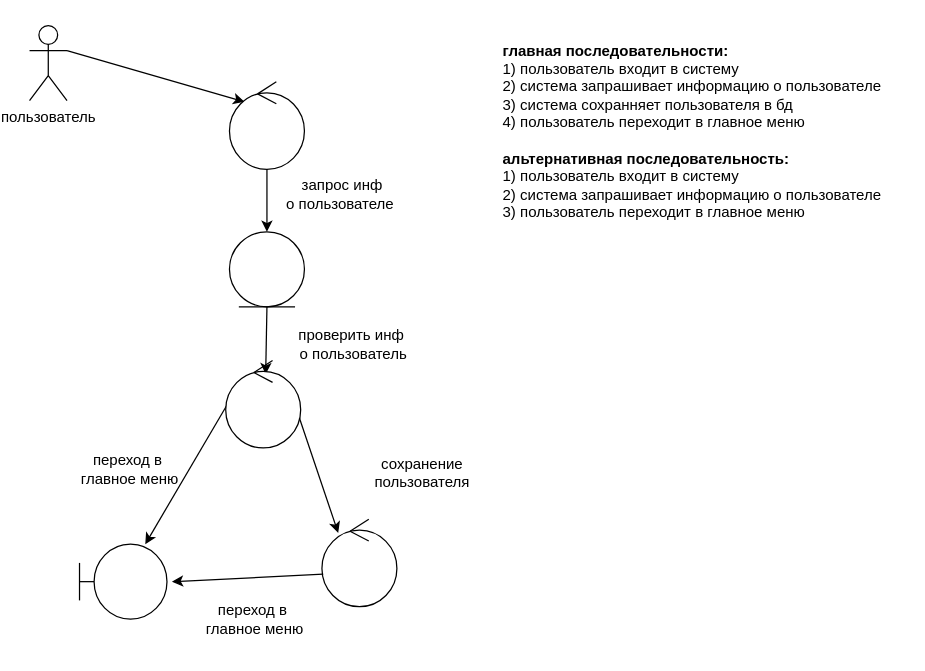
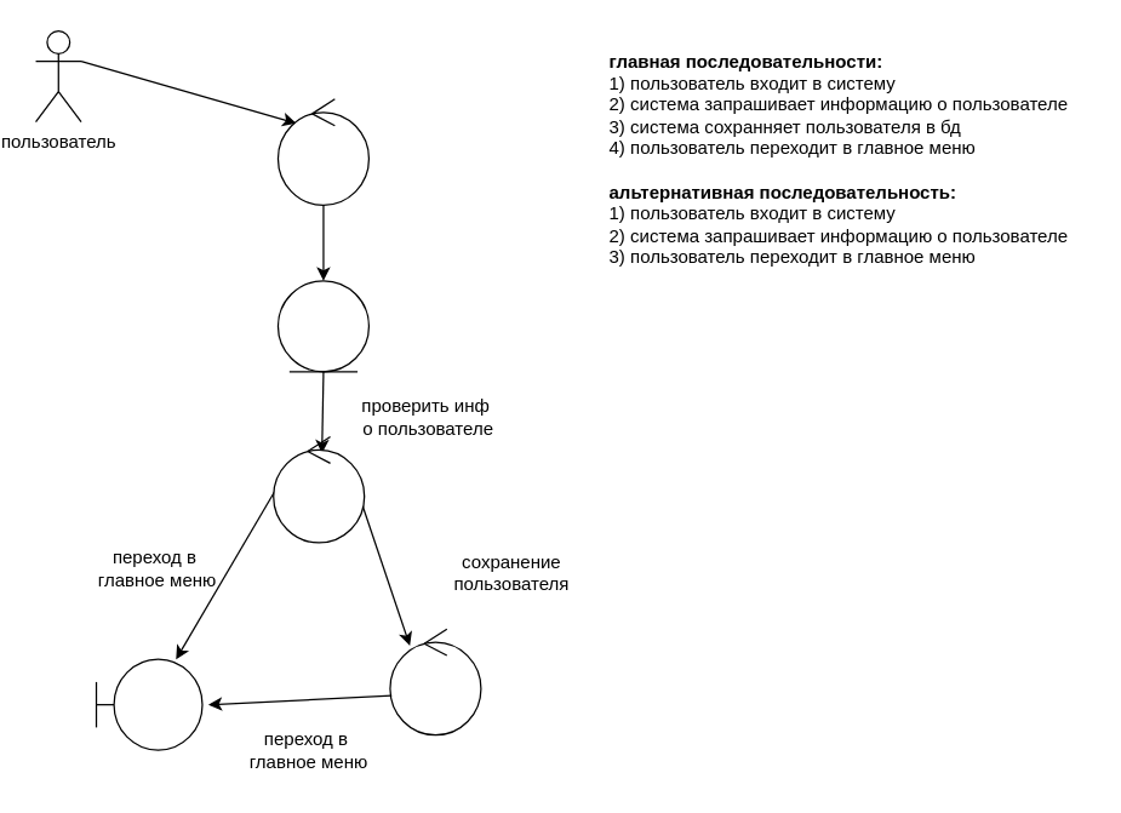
- <mxCell id="13" value="запрос инф &lt;br&gt;о&amp;nbsp;пользователе&amp;nbsp;" style="text;html=1;align=center;verticalAlign=middle;resizable=0;points=[];autosize=1;strokeColor=none;fillColor=none;" vertex="1" parent="1"><mxGeometry x="210" y="135" width="120" height="40" as="geometry" /></mxCell>
- <mxCell id="19" value="проверить инф&amp;nbsp;&lt;br&gt;о пользователь" style="text;html=1;align=center;verticalAlign=middle;resizable=0;points=[];autosize=1;strokeColor=none;fillColor=none;" vertex="1" parent="1"><mxGeometry x="224" y="255" width="110" height="40" as="geometry" /></mxCell>
+ <mxCell id="19" value="проверить инф&amp;nbsp;&lt;br&gt;о пользователе" style="text;html=1;align=center;verticalAlign=middle;resizable=0;points=[];autosize=1;strokeColor=none;fillColor=none;" vertex="1" parent="1"><mxGeometry x="224" y="255" width="110" height="40" as="geometry" /></mxCell>
